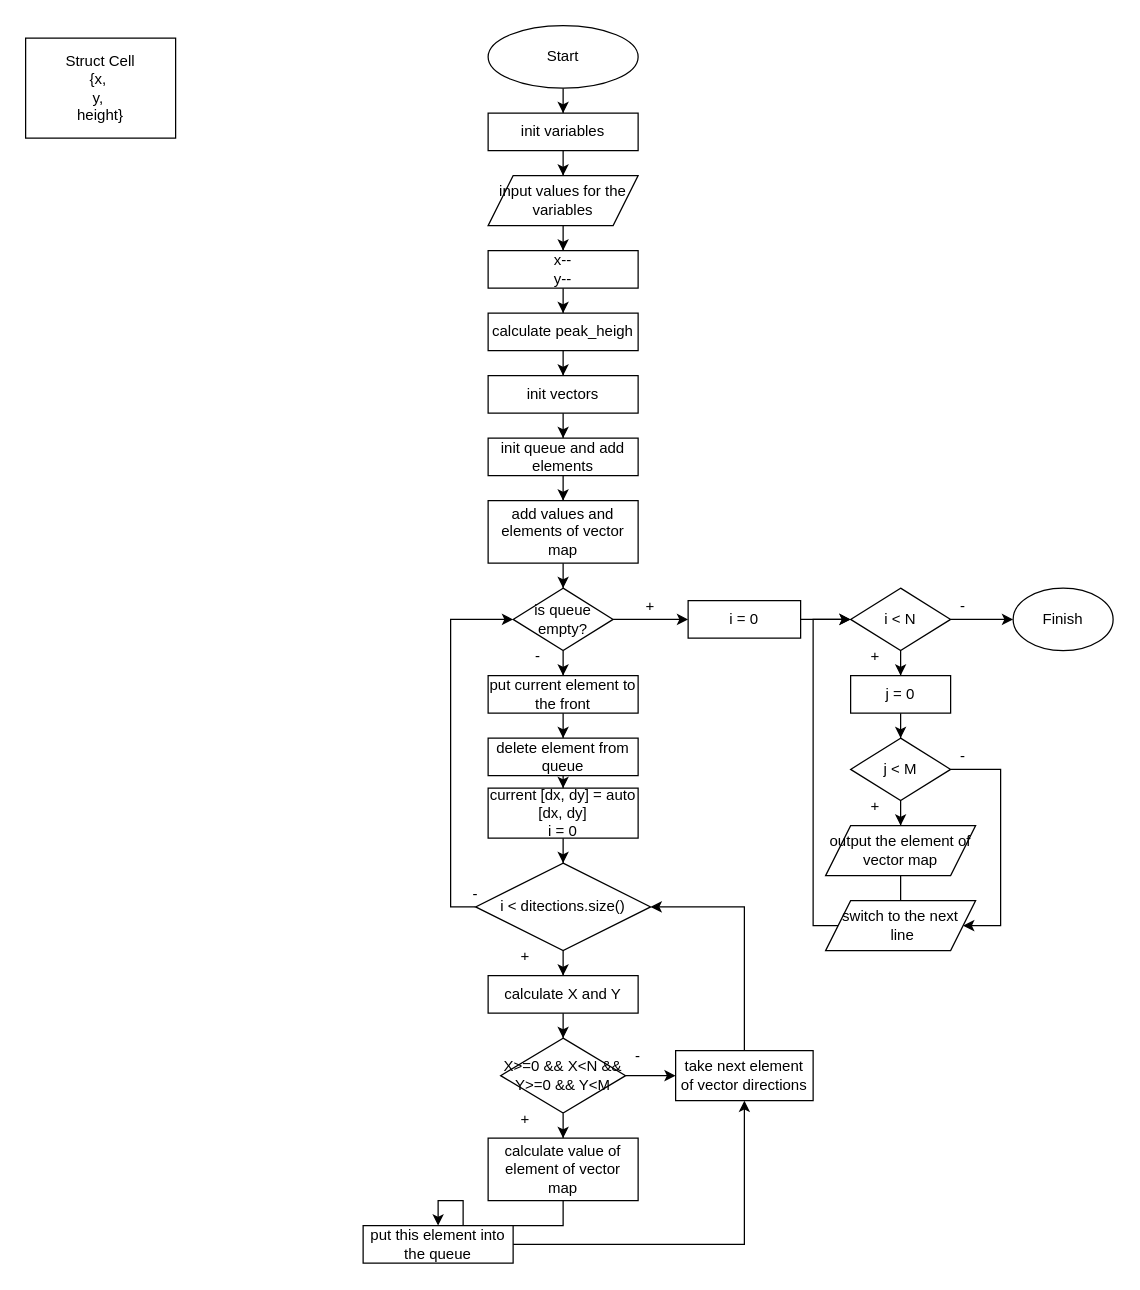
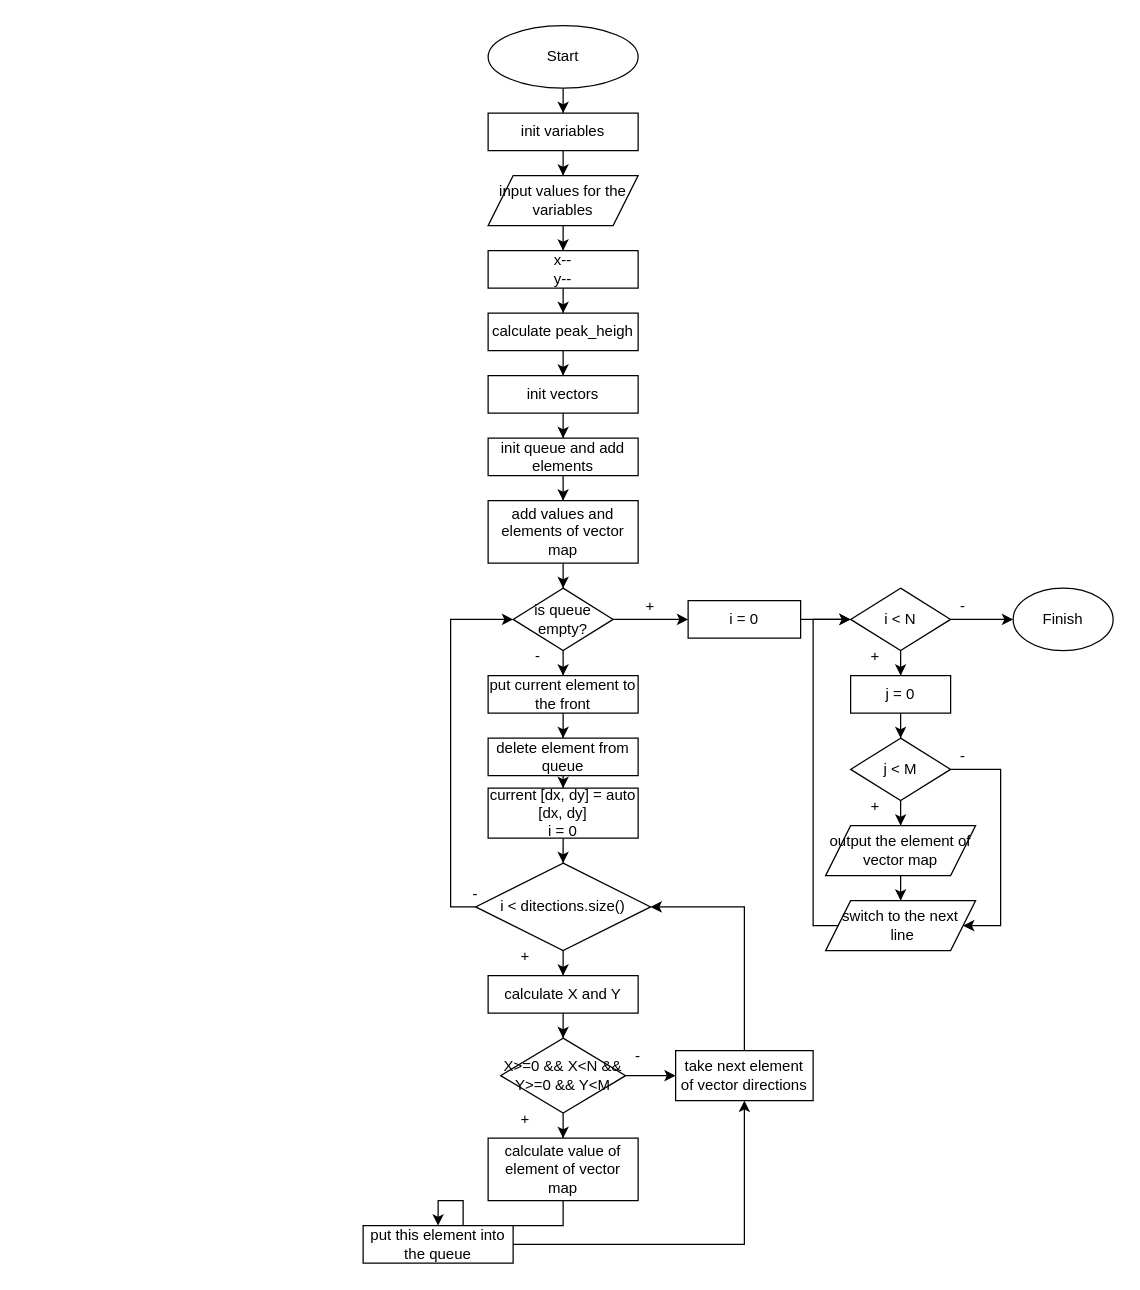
- <mxCell id="2" value="Struct Cell&lt;div&gt;{&lt;span style=&quot;background-color: initial;&quot;&gt;x,&amp;nbsp;&lt;/span&gt;&lt;/div&gt;&lt;div&gt;y,&amp;nbsp;&lt;/div&gt;&lt;div&gt;height&lt;span style=&quot;background-color: initial;&quot;&gt;}&lt;/span&gt;&lt;/div&gt;" style="rounded=0;whiteSpace=wrap;html=1;" vertex="1" parent="1"><mxGeometry x="20" y="30" width="120" height="80" as="geometry" /></mxCell>
- <mxCell id="53" value="" style="edgeStyle=orthogonalEdgeStyle;rounded=0;orthogonalLoop=1;jettySize=auto;html=1;endArrow=none;" edge="1" parent="1" source="54" target="56"><mxGeometry relative="1" as="geometry" /></mxCell>
+ <mxCell id="53" value="" style="edgeStyle=orthogonalEdgeStyle;rounded=0;orthogonalLoop=1;jettySize=auto;html=1;" edge="1" parent="1" source="54" target="56"><mxGeometry relative="1" as="geometry" /></mxCell>
